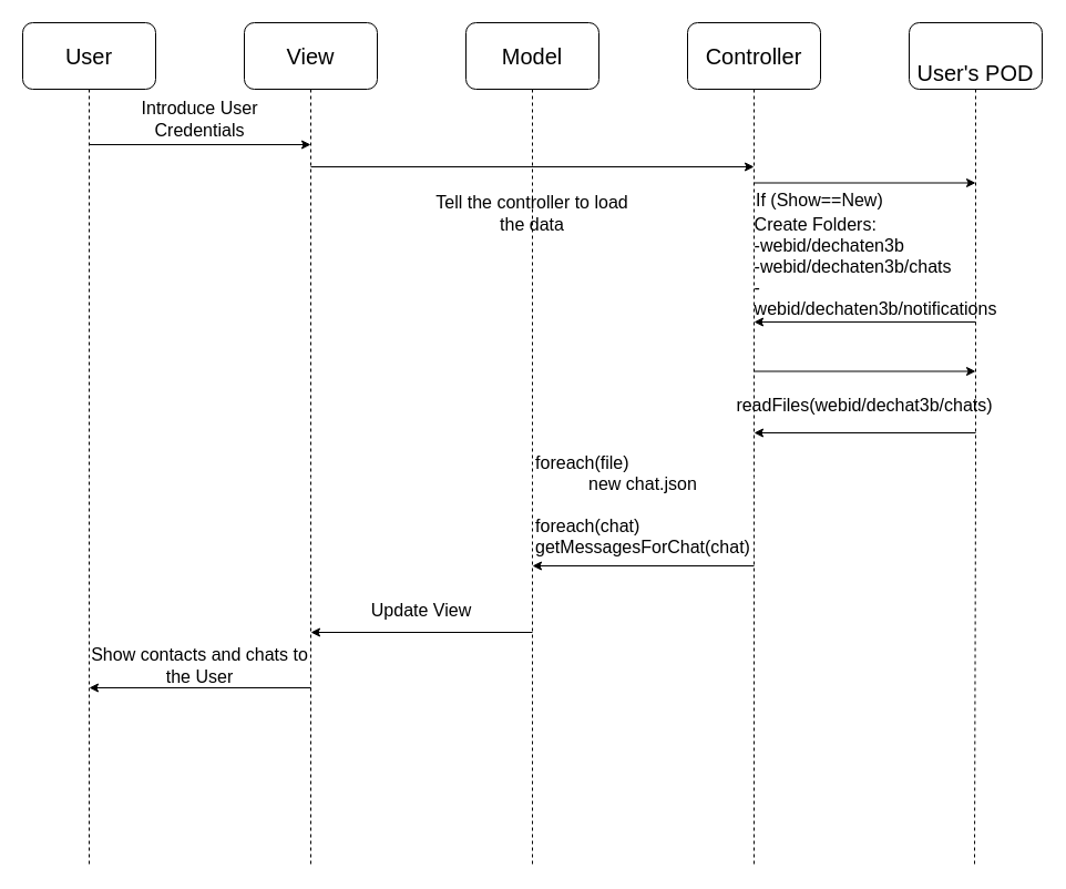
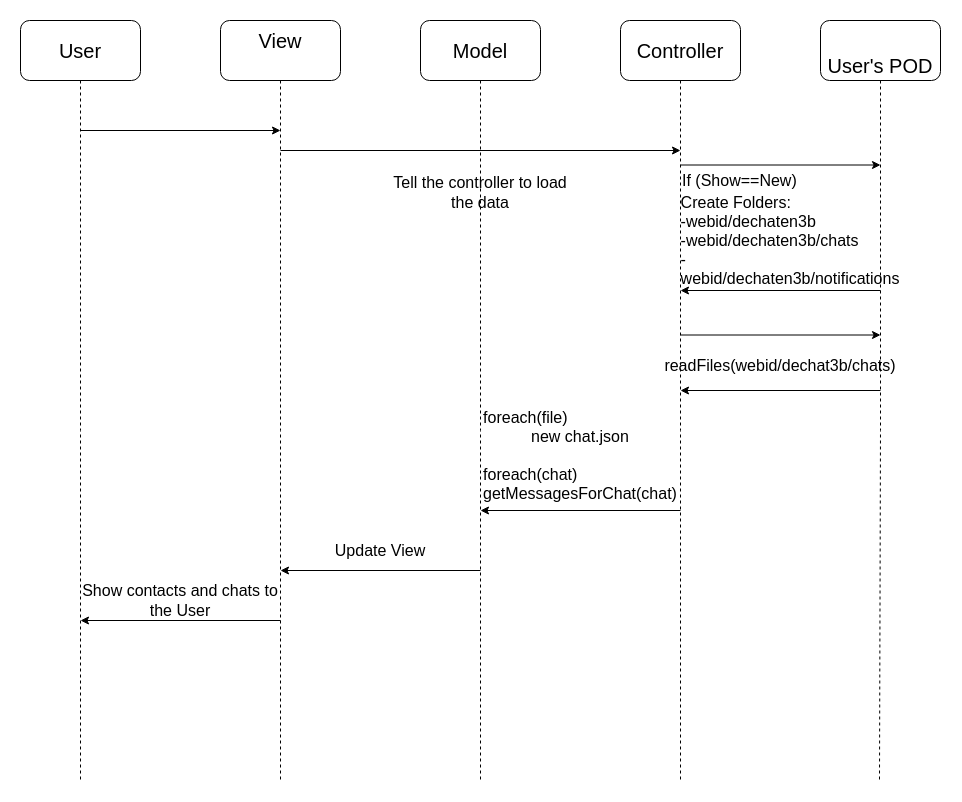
- <mxCell id="6" value="&lt;font style=&quot;font-size: 20px&quot;&gt;View&lt;/font&gt;" style="text;html=1;strokeColor=none;fillColor=none;align=center;verticalAlign=middle;whiteSpace=wrap;rounded=0;" parent="1" vertex="1"><mxGeometry x="260" y="40" width="40" height="20" as="geometry" /></mxCell>
+ <mxCell id="6" value="&lt;font style=&quot;font-size: 20px&quot;&gt;View&lt;/font&gt;" style="text;html=1;strokeColor=none;fillColor=none;align=center;verticalAlign=middle;whiteSpace=wrap;rounded=0;" parent="1" vertex="1"><mxGeometry x="260" y="30" width="40" height="20" as="geometry" /></mxCell>
- <mxCell id="20" value="&lt;font style=&quot;font-size: 16px&quot;&gt;Introduce User Credentials&lt;/font&gt;" style="text;html=1;strokeColor=none;fillColor=none;align=center;verticalAlign=middle;whiteSpace=wrap;rounded=0;" parent="1" vertex="1"><mxGeometry x="90" y="97" width="180" height="20" as="geometry" /></mxCell>
